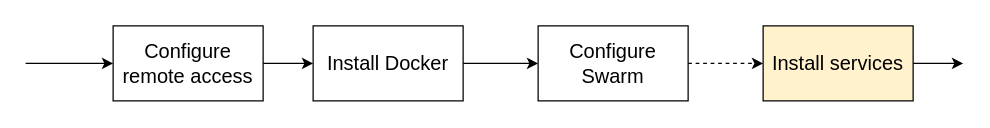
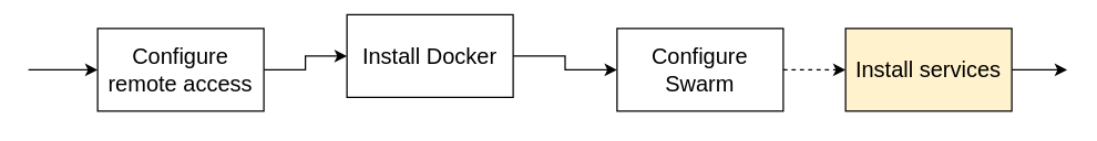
- <mxCell id="3" value="&lt;font color=&quot;#000000&quot; style=&quot;font-size: 16px&quot;&gt;Configure remote access&lt;/font&gt;" style="rounded=0;whiteSpace=wrap;html=1;fontColor=#FFFFFF;" vertex="1" parent="1"><mxGeometry x="90" y="20" width="120" height="60" as="geometry" /></mxCell>
+ <mxCell id="3" value="&lt;font color=&quot;#000000&quot; style=&quot;font-size: 16px&quot;&gt;Configure remote access&lt;/font&gt;" style="rounded=0;whiteSpace=wrap;html=1;fontColor=#FFFFFF;" vertex="1" parent="1"><mxGeometry x="70" y="20" width="120" height="60" as="geometry" /></mxCell>
- <mxCell id="5" value="&lt;font color=&quot;#000000&quot; style=&quot;font-size: 16px&quot;&gt;Install Docker&lt;/font&gt;" style="rounded=0;whiteSpace=wrap;html=1;fontColor=#FFFFFF;" vertex="1" parent="1"><mxGeometry x="250" y="20" width="120" height="60" as="geometry" /></mxCell>
+ <mxCell id="5" value="&lt;font color=&quot;#000000&quot; style=&quot;font-size: 16px&quot;&gt;Install Docker&lt;/font&gt;" style="rounded=0;whiteSpace=wrap;html=1;fontColor=#FFFFFF;" vertex="1" parent="1"><mxGeometry x="250" y="10" width="120" height="60" as="geometry" /></mxCell>
- <mxCell id="7" value="&lt;font color=&quot;#000000&quot; style=&quot;font-size: 16px&quot;&gt;Configure Swarm&lt;/font&gt;" style="rounded=0;whiteSpace=wrap;html=1;fontColor=#FFFFFF;" vertex="1" parent="1"><mxGeometry x="430" y="20" width="120" height="60" as="geometry" /></mxCell>
+ <mxCell id="7" value="&lt;font color=&quot;#000000&quot; style=&quot;font-size: 16px&quot;&gt;Configure Swarm&lt;/font&gt;" style="rounded=0;whiteSpace=wrap;html=1;fontColor=#FFFFFF;" vertex="1" parent="1"><mxGeometry x="445" y="20" width="120" height="60" as="geometry" /></mxCell>
